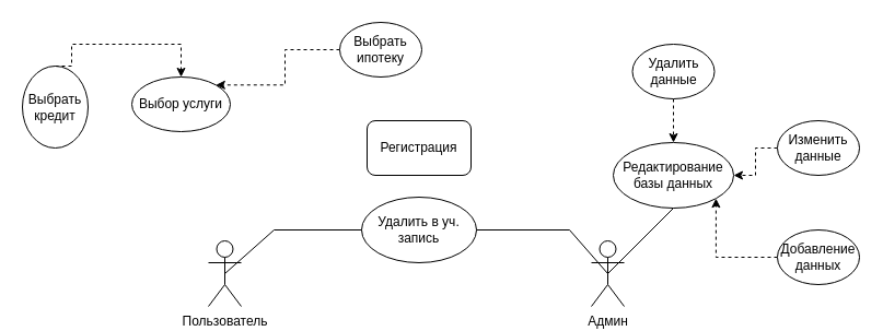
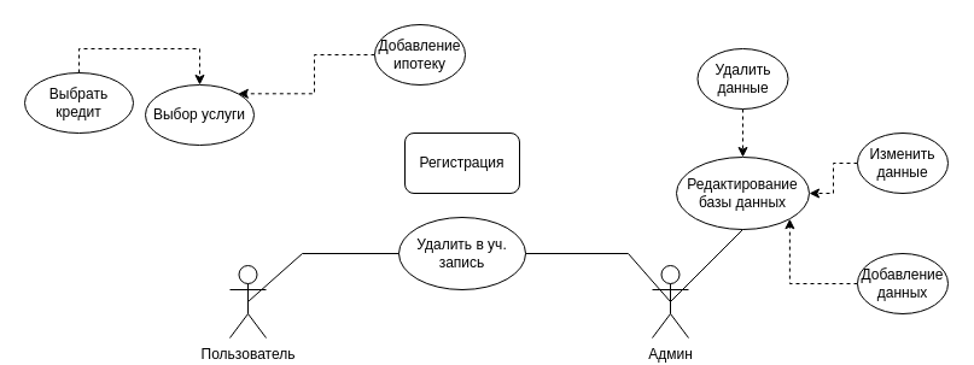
- <mxCell id="11" value="Выбрать ипотеку" style="ellipse;whiteSpace=wrap;html=1;" vertex="1" parent="1"><mxGeometry x="310" y="20" width="75" height="50" as="geometry" /></mxCell>
+ <mxCell id="11" value="Добавление ипотеку" style="ellipse;whiteSpace=wrap;html=1;" vertex="1" parent="1"><mxGeometry x="310" y="20" width="75" height="50" as="geometry" /></mxCell>
- <mxCell id="9" value="Выбрать кредит" style="ellipse;whiteSpace=wrap;html=1;" vertex="1" parent="1"><mxGeometry x="20" y="60" width="60" height="75" as="geometry" /></mxCell>
+ <mxCell id="9" value="Выбрать кредит" style="ellipse;whiteSpace=wrap;html=1;" vertex="1" parent="1"><mxGeometry x="20" y="60" width="90" height="50" as="geometry" /></mxCell>
